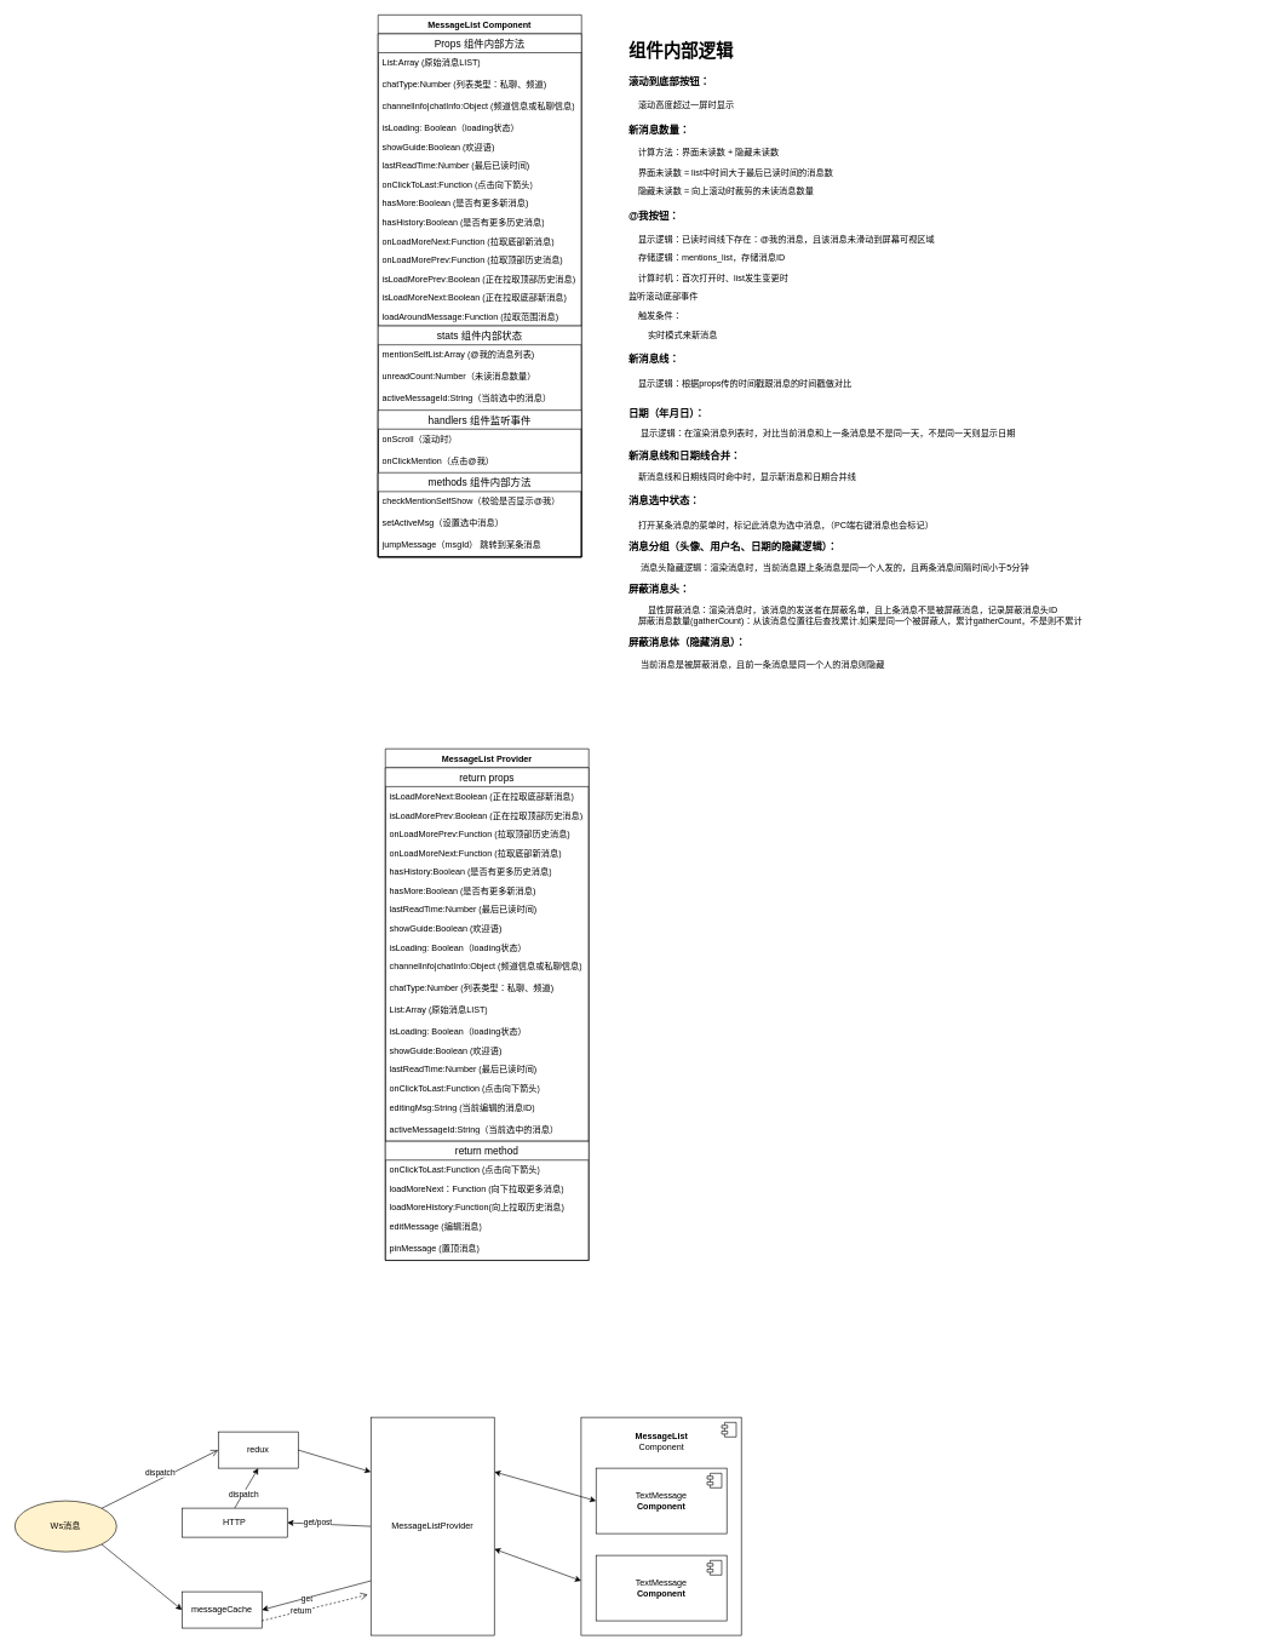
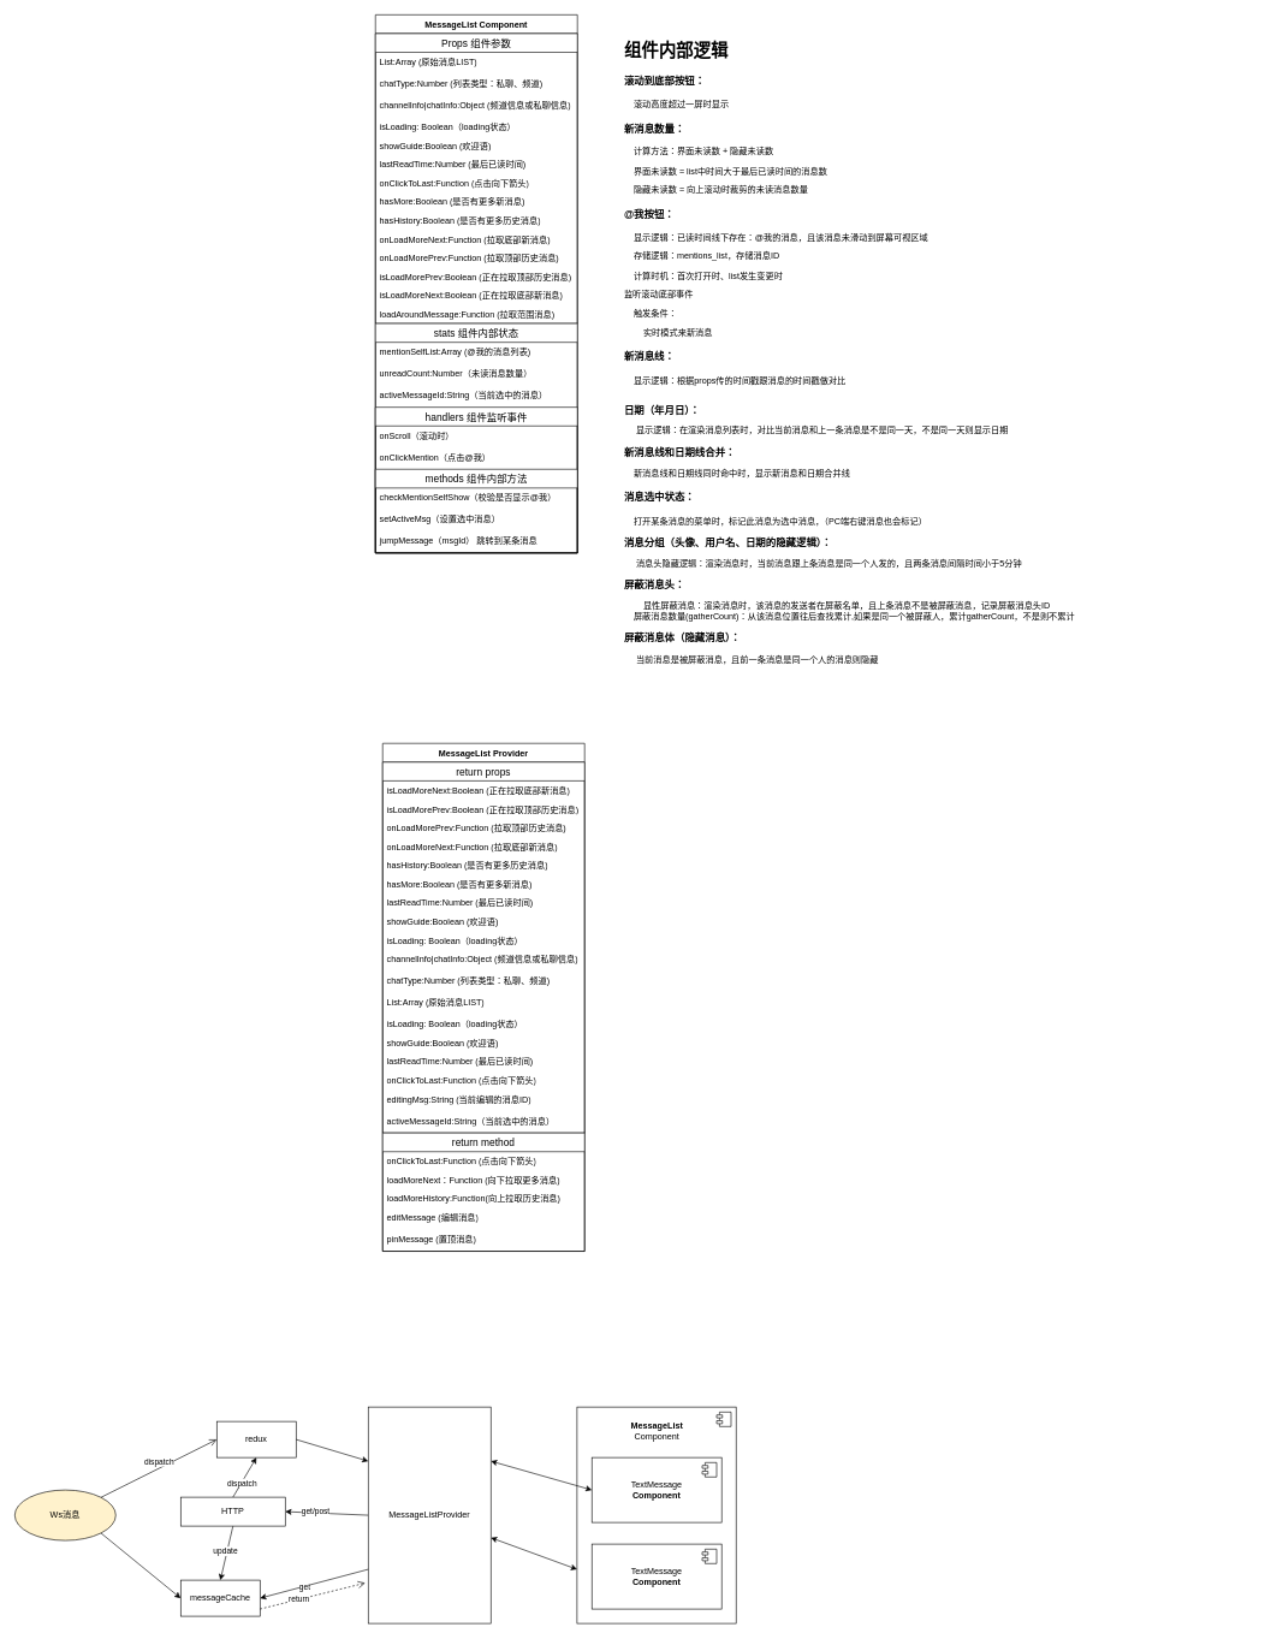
- <mxCell id="3" value="Props 组件内部方法" style="swimlane;fontStyle=0;childLayout=stackLayout;horizontal=1;startSize=26;horizontalStack=0;resizeParent=1;resizeParentMax=0;resizeLast=0;collapsible=1;marginBottom=0;align=center;fontSize=14;" vertex="1" parent="2"><mxGeometry y="26" width="280" height="402" as="geometry" /></mxCell>
+ <mxCell id="3" value="Props 组件参数" style="swimlane;fontStyle=0;childLayout=stackLayout;horizontal=1;startSize=26;horizontalStack=0;resizeParent=1;resizeParentMax=0;resizeLast=0;collapsible=1;marginBottom=0;align=center;fontSize=14;" vertex="1" parent="2"><mxGeometry y="26" width="280" height="402" as="geometry" /></mxCell>
+ <mxCell id="78" style="edgeStyle=none;rounded=0;orthogonalLoop=1;jettySize=auto;html=1;exitX=0.5;exitY=1;exitDx=0;exitDy=0;entryX=0.5;entryY=0;entryDx=0;entryDy=0;" edge="1" parent="1" source="80" target="73"><mxGeometry relative="1" as="geometry" /></mxCell>
+ <mxCell id="79" value="update" style="edgeLabel;html=1;align=center;verticalAlign=middle;resizable=0;points=[];" vertex="1" connectable="0" parent="78"><mxGeometry x="-0.064" y="-3" relative="1" as="geometry"><mxPoint as="offset" /></mxGeometry></mxCell>
